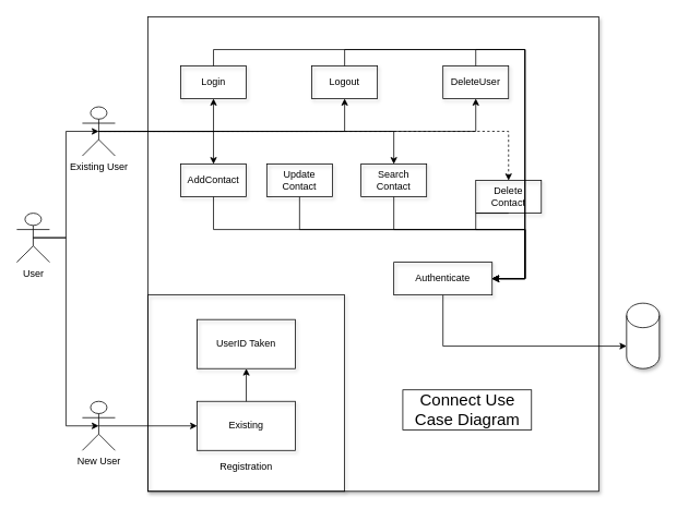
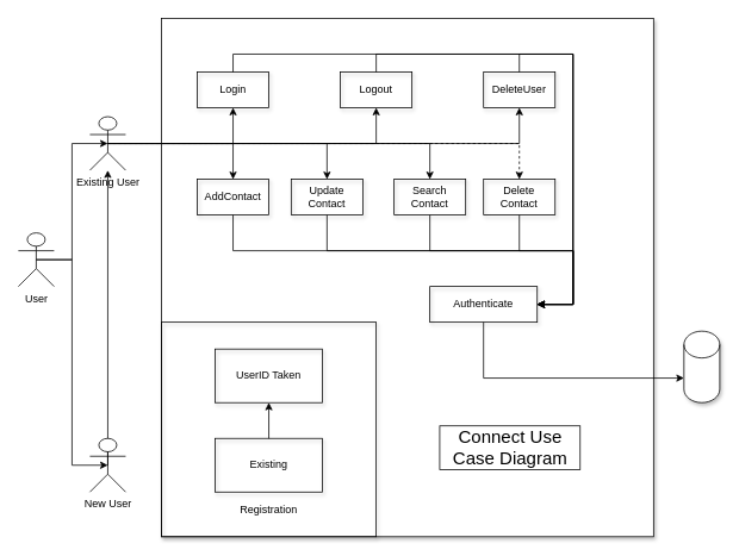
+ <mxCell id="10" style="edgeStyle=orthogonalEdgeStyle;rounded=0;orthogonalLoop=1;jettySize=auto;html=1;exitX=0.5;exitY=0.5;exitDx=0;exitDy=0;exitPerimeter=0;entryX=0.5;entryY=0;entryDx=0;entryDy=0;" edge="1" parent="1" source="13" target="31"><mxGeometry relative="1" as="geometry" /></mxCell>
- <mxCell id="33" value="Delete Contact" style="rounded=0;whiteSpace=wrap;html=1;shadow=1;fillColor=none;gradientColor=none;" vertex="1" parent="1"><mxGeometry x="580" y="220" width="80" height="40" as="geometry" /></mxCell>
+ <mxCell id="33" value="Delete Contact" style="rounded=0;whiteSpace=wrap;html=1;shadow=1;fillColor=none;gradientColor=none;" vertex="1" parent="1"><mxGeometry x="540" y="200" width="80" height="40" as="geometry" /></mxCell>
- <mxCell id="14" style="edgeStyle=orthogonalEdgeStyle;rounded=0;orthogonalLoop=1;jettySize=auto;html=1;exitX=0.5;exitY=0.5;exitDx=0;exitDy=0;exitPerimeter=0;entryX=0;entryY=0.5;entryDx=0;entryDy=0;" edge="1" parent="1" source="15" target="19"><mxGeometry relative="1" as="geometry" /></mxCell>
+ <mxCell id="14" style="edgeStyle=orthogonalEdgeStyle;rounded=0;orthogonalLoop=1;jettySize=auto;html=1;exitX=0.5;exitY=0.5;exitDx=0;exitDy=0;exitPerimeter=0;" edge="1" parent="1" source="15" target="13"><mxGeometry relative="1" as="geometry" /></mxCell>
